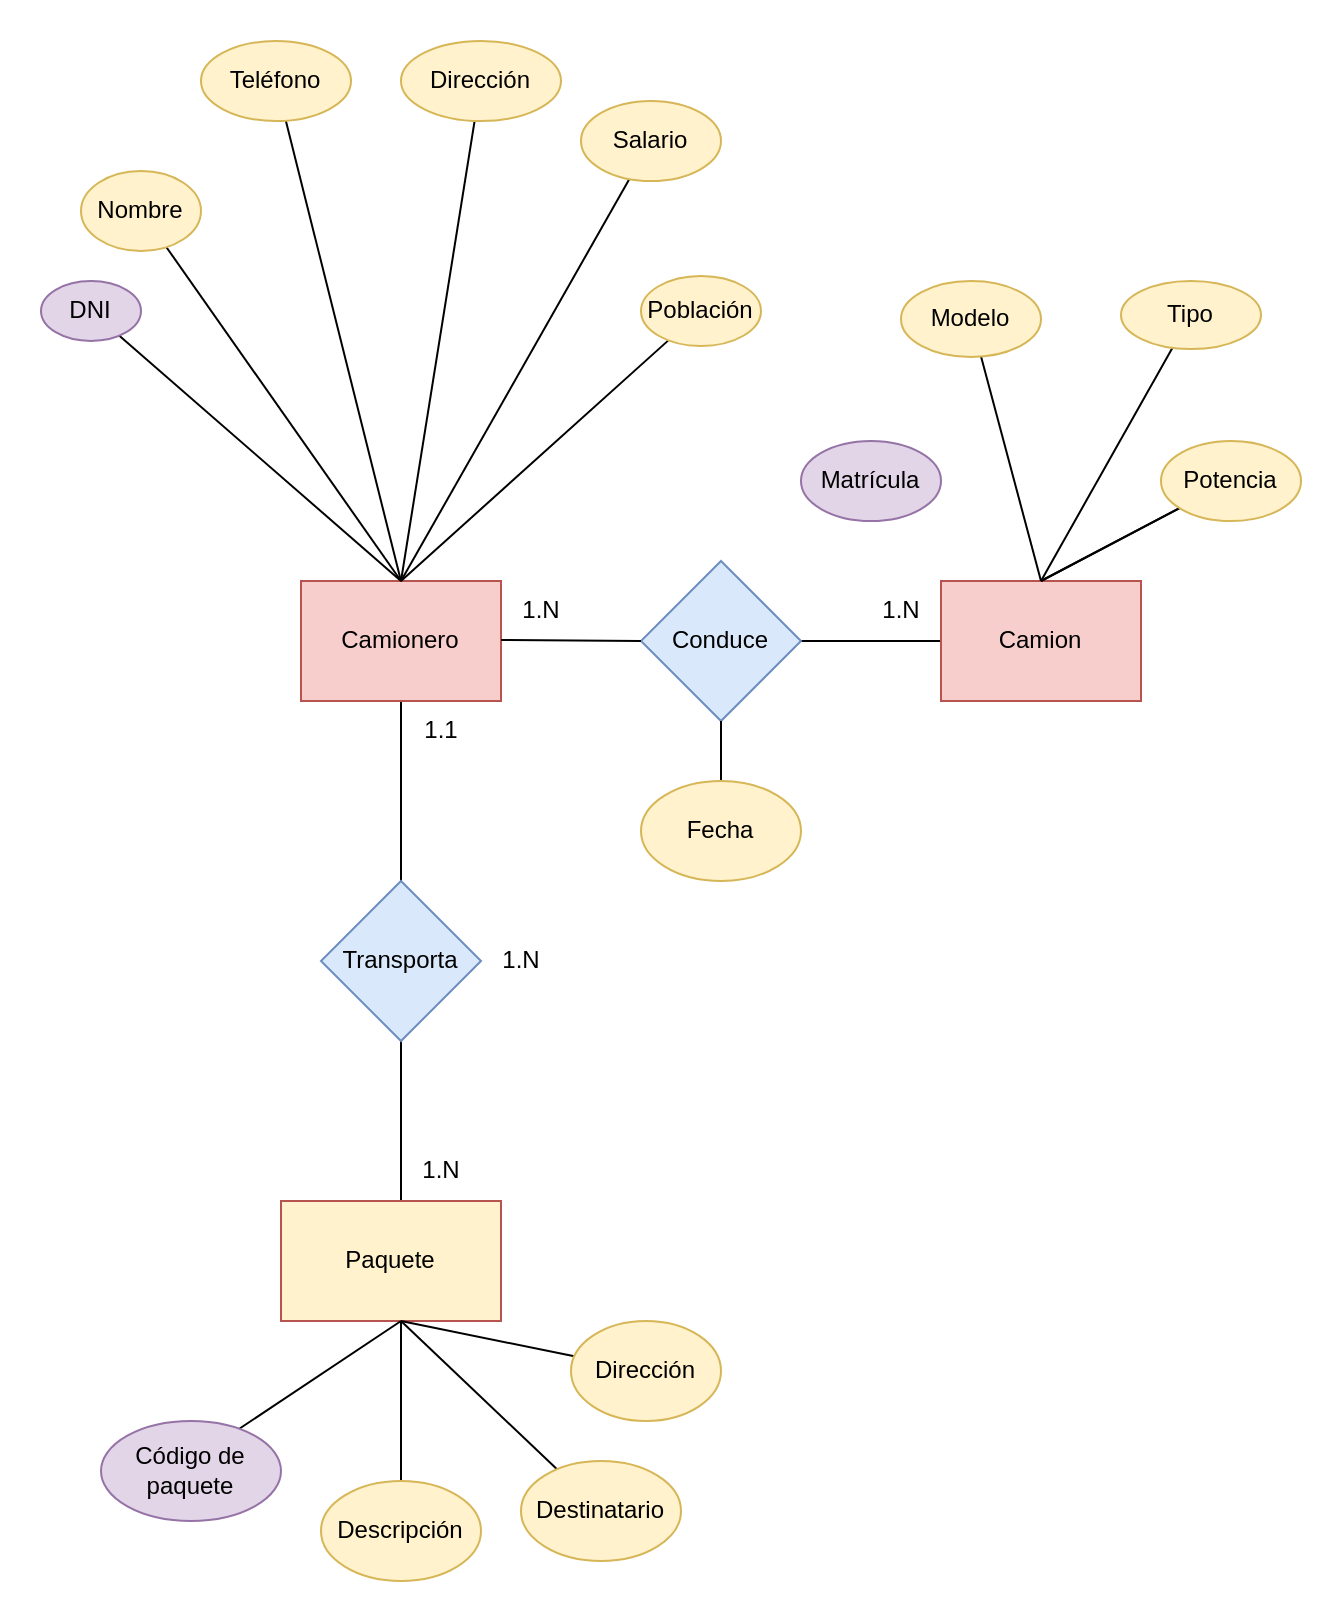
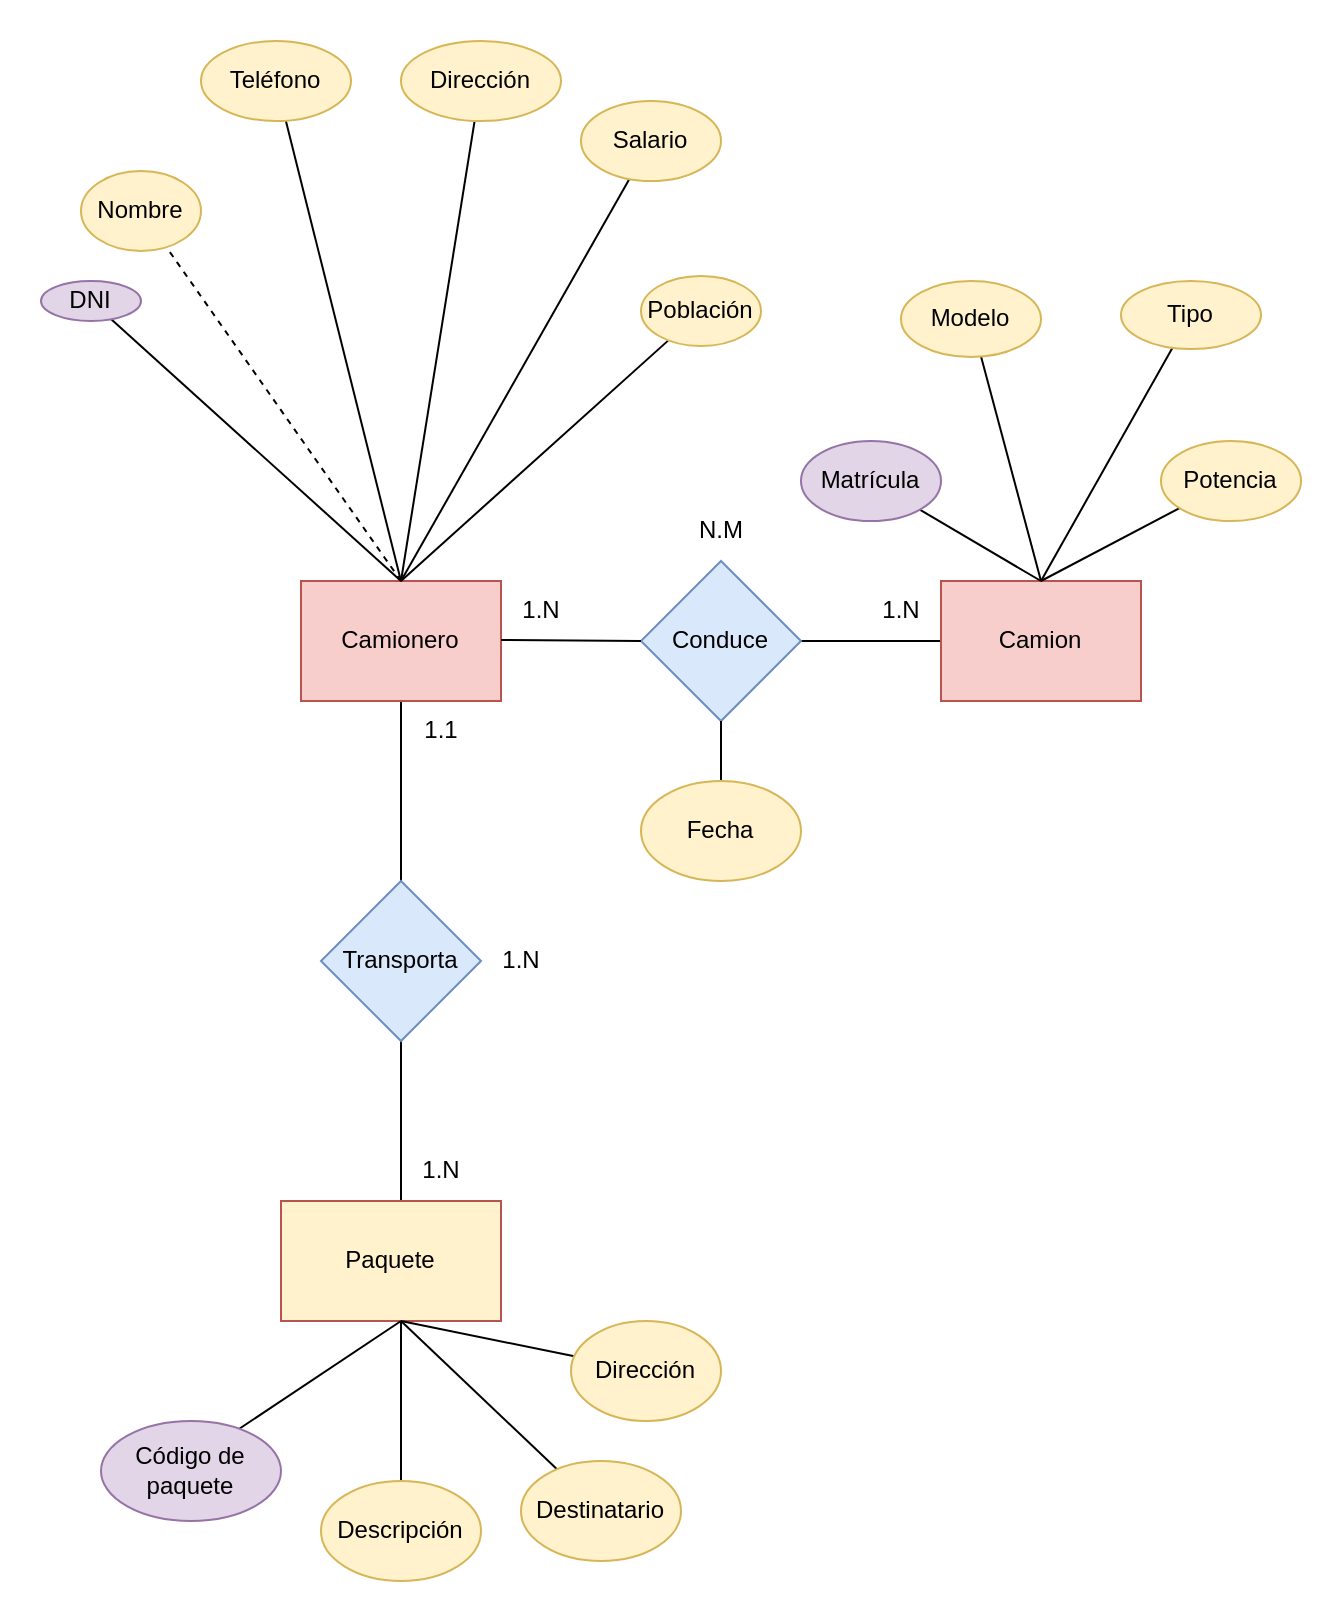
- <mxCell id="13" value="DNI" style="ellipse;whiteSpace=wrap;html=1;fillColor=#e1d5e7;strokeColor=#9673a6;" vertex="1" parent="1"><mxGeometry x="20" y="140" width="50" height="30" as="geometry" /></mxCell>
+ <mxCell id="13" value="DNI" style="ellipse;whiteSpace=wrap;html=1;fillColor=#e1d5e7;strokeColor=#9673a6;" vertex="1" parent="1"><mxGeometry x="20" y="140" width="50" height="20" as="geometry" /></mxCell>
- <mxCell id="14" value="" style="endArrow=none;html=1;rounded=0;exitX=0.5;exitY=0;exitDx=0;exitDy=0;endFill=0;" edge="1" parent="1" source="3" target="15"><mxGeometry width="50" height="50" relative="1" as="geometry"><mxPoint x="200" y="290" as="sourcePoint" /><mxPoint x="120" y="120" as="targetPoint" /></mxGeometry></mxCell>
+ <mxCell id="14" value="" style="endArrow=none;html=1;rounded=0;exitX=0.5;exitY=0;exitDx=0;exitDy=0;endFill=0;dashed=1;" edge="1" parent="1" source="3" target="15"><mxGeometry width="50" height="50" relative="1" as="geometry"><mxPoint x="200" y="290" as="sourcePoint" /><mxPoint x="120" y="120" as="targetPoint" /></mxGeometry></mxCell>
- <mxCell id="28" value="" style="endArrow=none;html=1;rounded=0;exitX=0.5;exitY=0;exitDx=0;exitDy=0;" edge="1" parent="1" source="6" target="35"><mxGeometry width="50" height="50" relative="1" as="geometry"><mxPoint x="520" y="290" as="sourcePoint" /><mxPoint x="440" y="240" as="targetPoint" /></mxGeometry></mxCell>
+ <mxCell id="28" value="" style="endArrow=none;html=1;rounded=0;exitX=0.5;exitY=0;exitDx=0;exitDy=0;" edge="1" parent="1" source="6" target="29"><mxGeometry width="50" height="50" relative="1" as="geometry"><mxPoint x="520" y="290" as="sourcePoint" /><mxPoint x="440" y="240" as="targetPoint" /></mxGeometry></mxCell>
+ <mxCell id="47" value="&lt;div&gt;N.M&lt;/div&gt;" style="text;html=1;align=center;verticalAlign=middle;resizable=0;points=[];autosize=1;strokeColor=none;fillColor=none;" vertex="1" parent="1"><mxGeometry x="335" y="250" width="50" height="30" as="geometry" /></mxCell>
